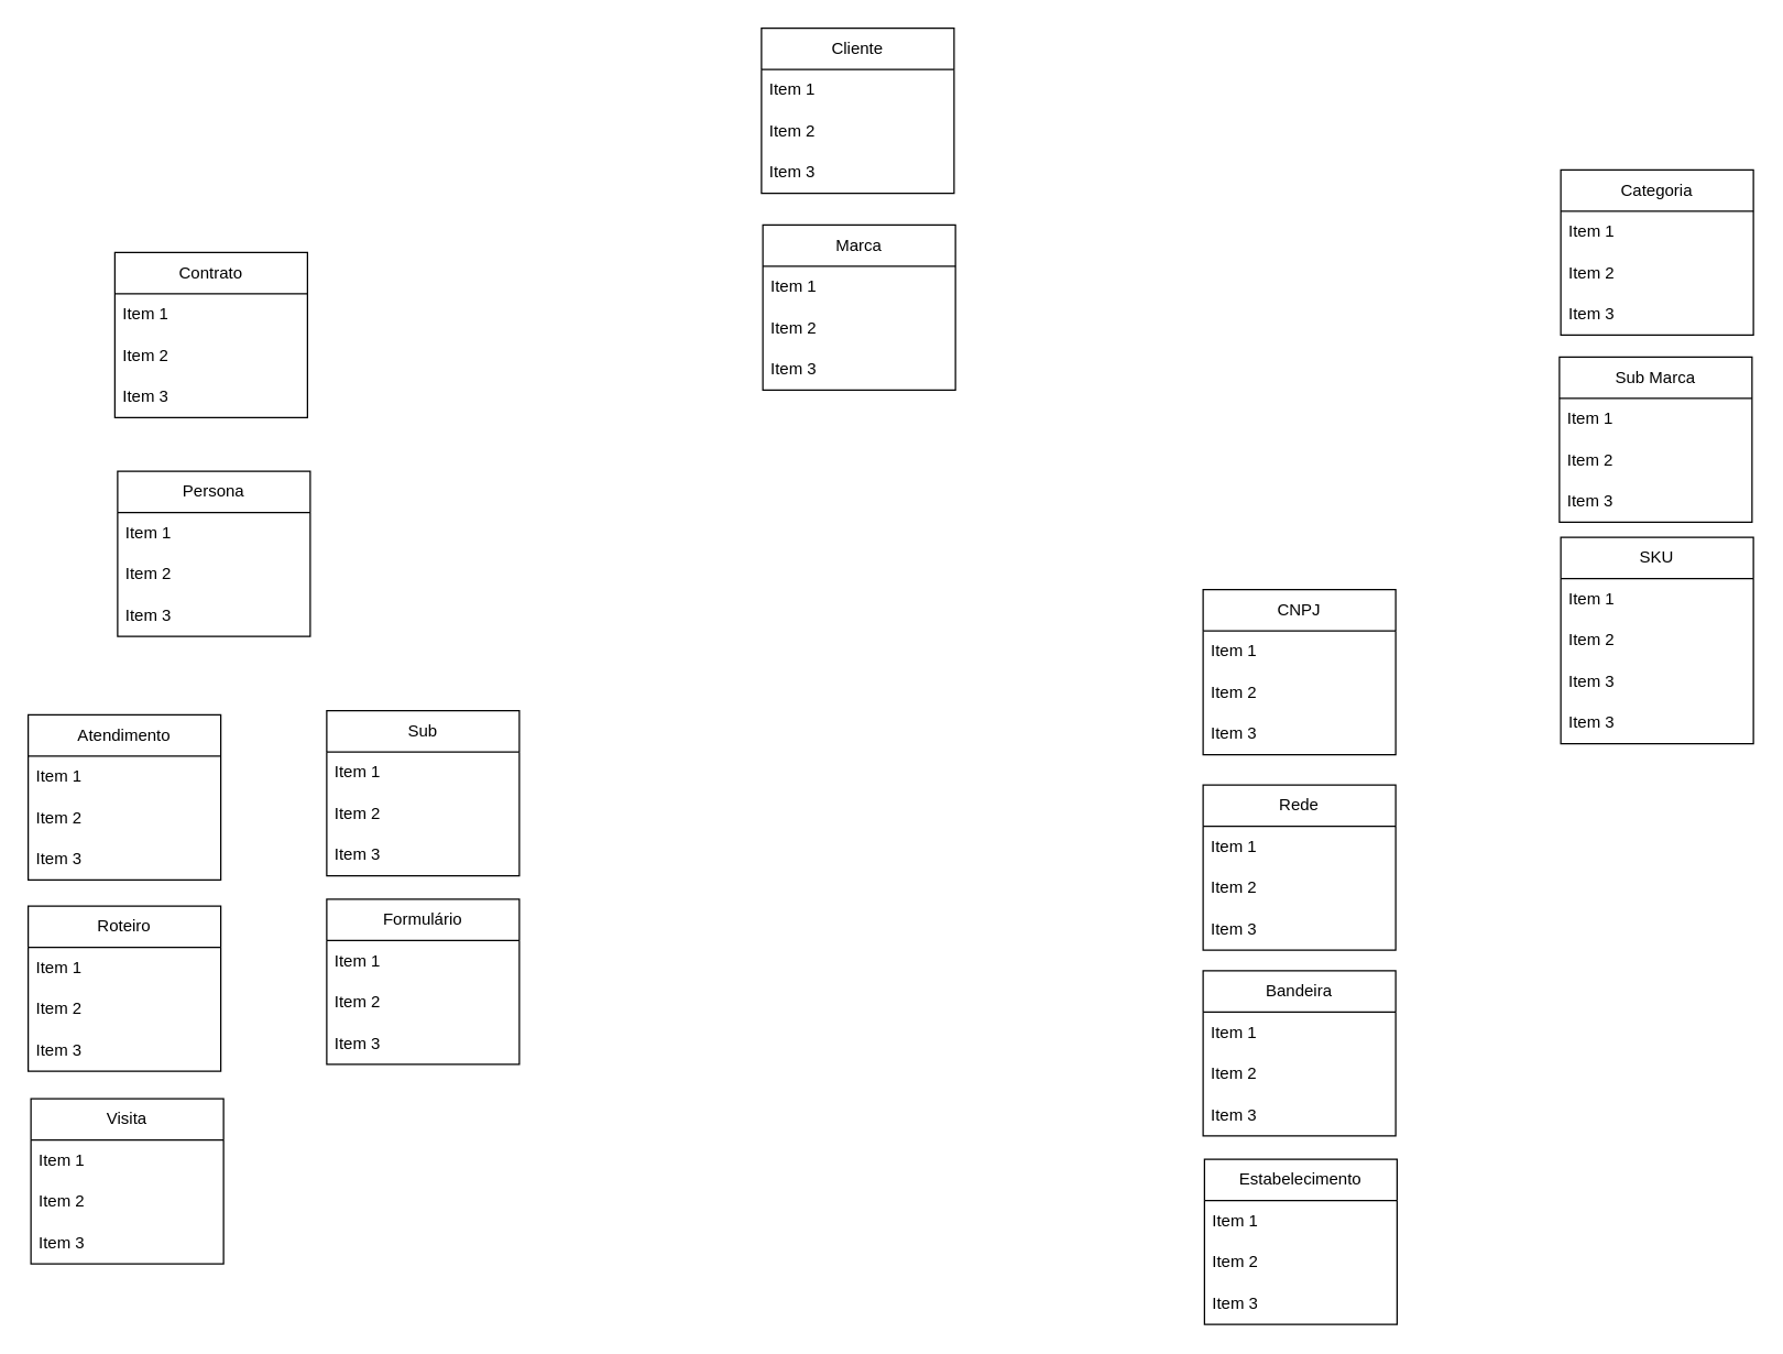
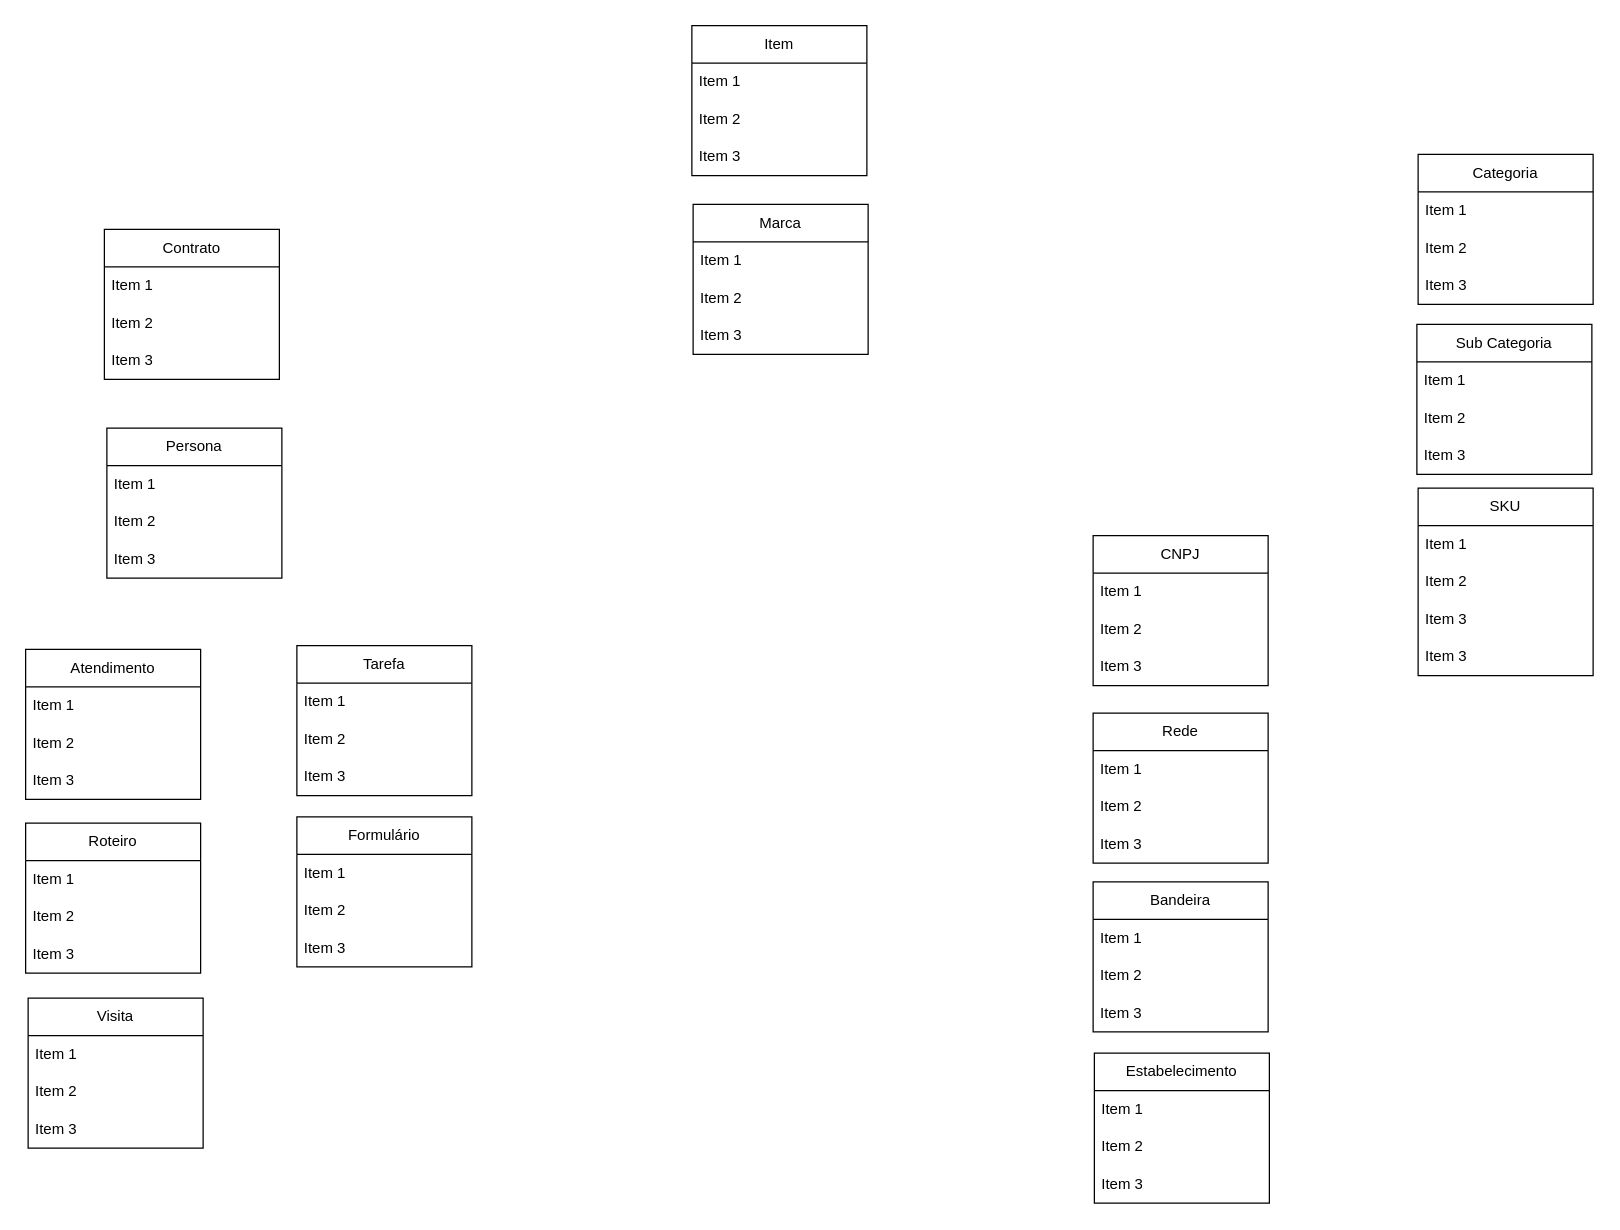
- <mxCell id="10" value="Cliente" style="swimlane;fontStyle=0;childLayout=stackLayout;horizontal=1;startSize=30;horizontalStack=0;resizeParent=1;resizeParentMax=0;resizeLast=0;collapsible=1;marginBottom=0;whiteSpace=wrap;html=1;" vertex="1" parent="1"><mxGeometry x="553" y="20" width="140" height="120" as="geometry" /></mxCell>
+ <mxCell id="10" value="Item" style="swimlane;fontStyle=0;childLayout=stackLayout;horizontal=1;startSize=30;horizontalStack=0;resizeParent=1;resizeParentMax=0;resizeLast=0;collapsible=1;marginBottom=0;whiteSpace=wrap;html=1;" vertex="1" parent="1"><mxGeometry x="553" y="20" width="140" height="120" as="geometry" /></mxCell>
- <mxCell id="22" value="Sub Marca" style="swimlane;fontStyle=0;childLayout=stackLayout;horizontal=1;startSize=30;horizontalStack=0;resizeParent=1;resizeParentMax=0;resizeLast=0;collapsible=1;marginBottom=0;whiteSpace=wrap;html=1;" vertex="1" parent="1"><mxGeometry x="1133" y="259" width="140" height="120" as="geometry" /></mxCell>
+ <mxCell id="22" value="Sub Categoria" style="swimlane;fontStyle=0;childLayout=stackLayout;horizontal=1;startSize=30;horizontalStack=0;resizeParent=1;resizeParentMax=0;resizeLast=0;collapsible=1;marginBottom=0;whiteSpace=wrap;html=1;" vertex="1" parent="1"><mxGeometry x="1133" y="259" width="140" height="120" as="geometry" /></mxCell>
- <mxCell id="47" value="Sub" style="swimlane;fontStyle=0;childLayout=stackLayout;horizontal=1;startSize=30;horizontalStack=0;resizeParent=1;resizeParentMax=0;resizeLast=0;collapsible=1;marginBottom=0;whiteSpace=wrap;html=1;" vertex="1" parent="1"><mxGeometry x="237" y="516" width="140" height="120" as="geometry" /></mxCell>
+ <mxCell id="47" value="Tarefa" style="swimlane;fontStyle=0;childLayout=stackLayout;horizontal=1;startSize=30;horizontalStack=0;resizeParent=1;resizeParentMax=0;resizeLast=0;collapsible=1;marginBottom=0;whiteSpace=wrap;html=1;" vertex="1" parent="1"><mxGeometry x="237" y="516" width="140" height="120" as="geometry" /></mxCell>
